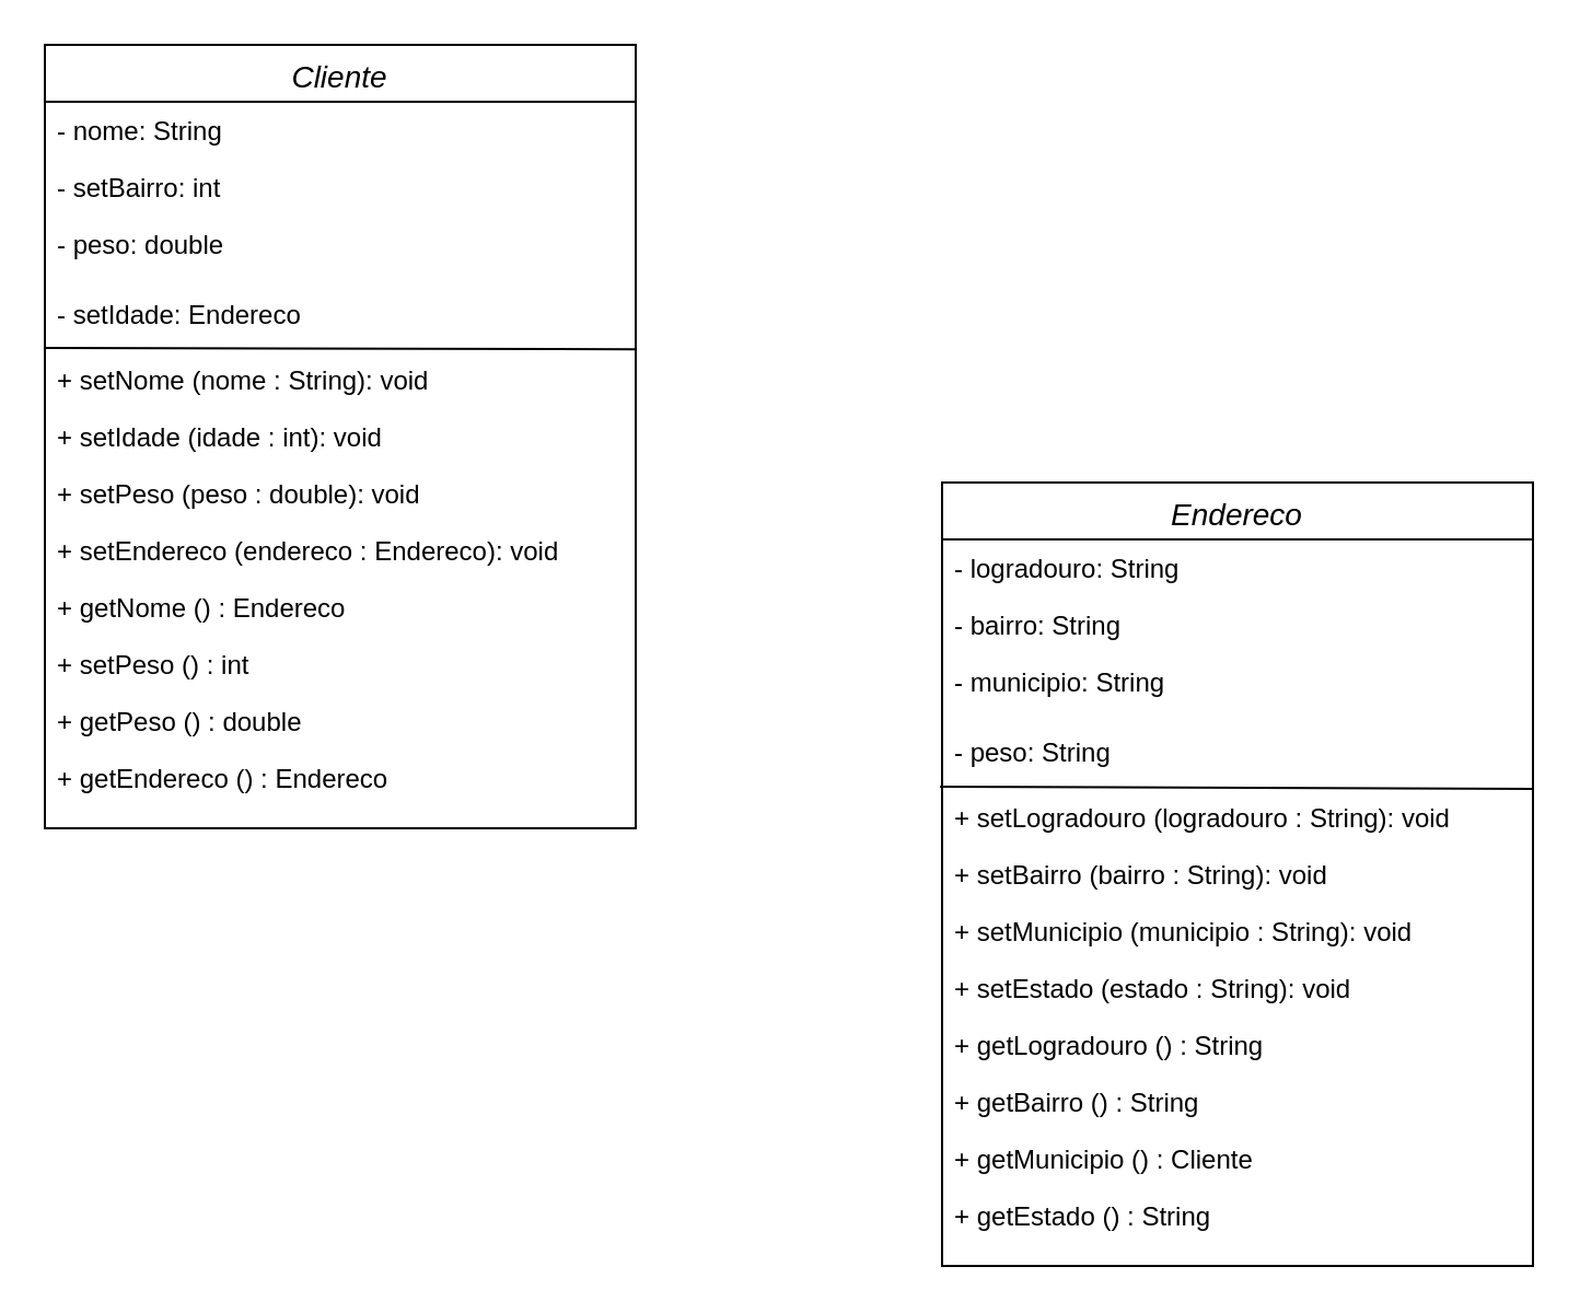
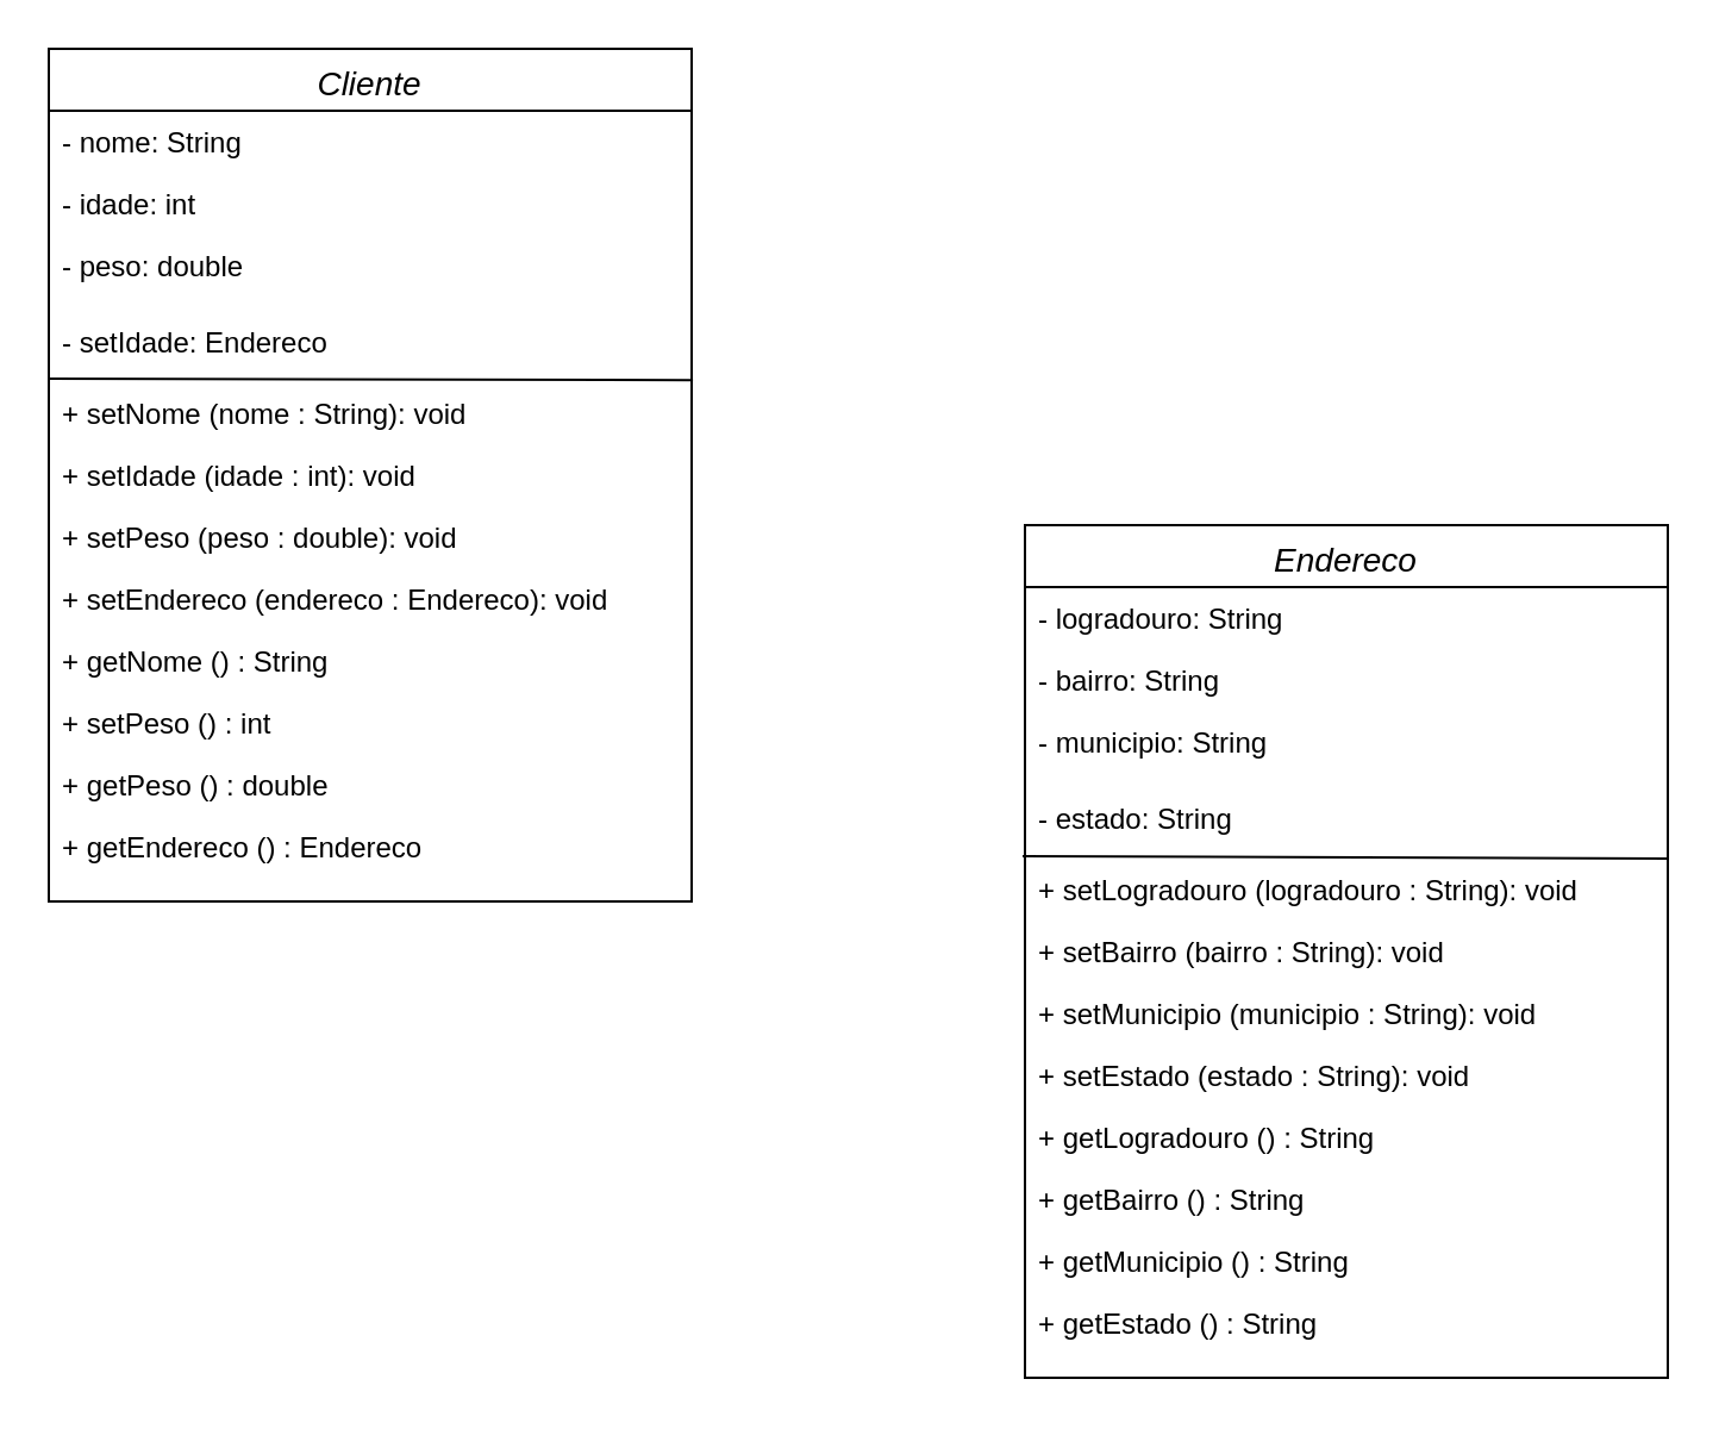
- <mxCell id="4" value="- setBairro: int" style="text;align=left;verticalAlign=top;spacingLeft=4;spacingRight=4;overflow=hidden;rotatable=0;points=[[0,0.5],[1,0.5]];portConstraint=eastwest;rounded=0;shadow=0;html=0;" parent="2" vertex="1"><mxGeometry y="52" width="270" height="26" as="geometry" /></mxCell>
+ <mxCell id="4" value="- idade: int" style="text;align=left;verticalAlign=top;spacingLeft=4;spacingRight=4;overflow=hidden;rotatable=0;points=[[0,0.5],[1,0.5]];portConstraint=eastwest;rounded=0;shadow=0;html=0;" parent="2" vertex="1"><mxGeometry y="52" width="270" height="26" as="geometry" /></mxCell>
- <mxCell id="11" value="+ getNome () : Endereco" style="text;align=left;verticalAlign=top;spacingLeft=4;spacingRight=4;overflow=hidden;rotatable=0;points=[[0,0.5],[1,0.5]];portConstraint=eastwest;" vertex="1" parent="2"><mxGeometry y="244" width="270" height="26" as="geometry" /></mxCell>
+ <mxCell id="11" value="+ getNome () : String" style="text;align=left;verticalAlign=top;spacingLeft=4;spacingRight=4;overflow=hidden;rotatable=0;points=[[0,0.5],[1,0.5]];portConstraint=eastwest;" vertex="1" parent="2"><mxGeometry y="244" width="270" height="26" as="geometry" /></mxCell>
- <mxCell id="20" value="- peso: String" style="text;align=left;verticalAlign=top;spacingLeft=4;spacingRight=4;overflow=hidden;rotatable=0;points=[[0,0.5],[1,0.5]];portConstraint=eastwest;rounded=0;shadow=0;html=0;" vertex="1" parent="16"><mxGeometry y="110" width="270" height="30" as="geometry" /></mxCell>
+ <mxCell id="20" value="- estado: String" style="text;align=left;verticalAlign=top;spacingLeft=4;spacingRight=4;overflow=hidden;rotatable=0;points=[[0,0.5],[1,0.5]];portConstraint=eastwest;rounded=0;shadow=0;html=0;" vertex="1" parent="16"><mxGeometry y="110" width="270" height="30" as="geometry" /></mxCell>
- <mxCell id="28" value="+ getMunicipio () : Cliente" style="text;align=left;verticalAlign=top;spacingLeft=4;spacingRight=4;overflow=hidden;rotatable=0;points=[[0,0.5],[1,0.5]];portConstraint=eastwest;" vertex="1" parent="16"><mxGeometry y="296" width="270" height="26" as="geometry" /></mxCell>
+ <mxCell id="28" value="+ getMunicipio () : String" style="text;align=left;verticalAlign=top;spacingLeft=4;spacingRight=4;overflow=hidden;rotatable=0;points=[[0,0.5],[1,0.5]];portConstraint=eastwest;" vertex="1" parent="16"><mxGeometry y="296" width="270" height="26" as="geometry" /></mxCell>
